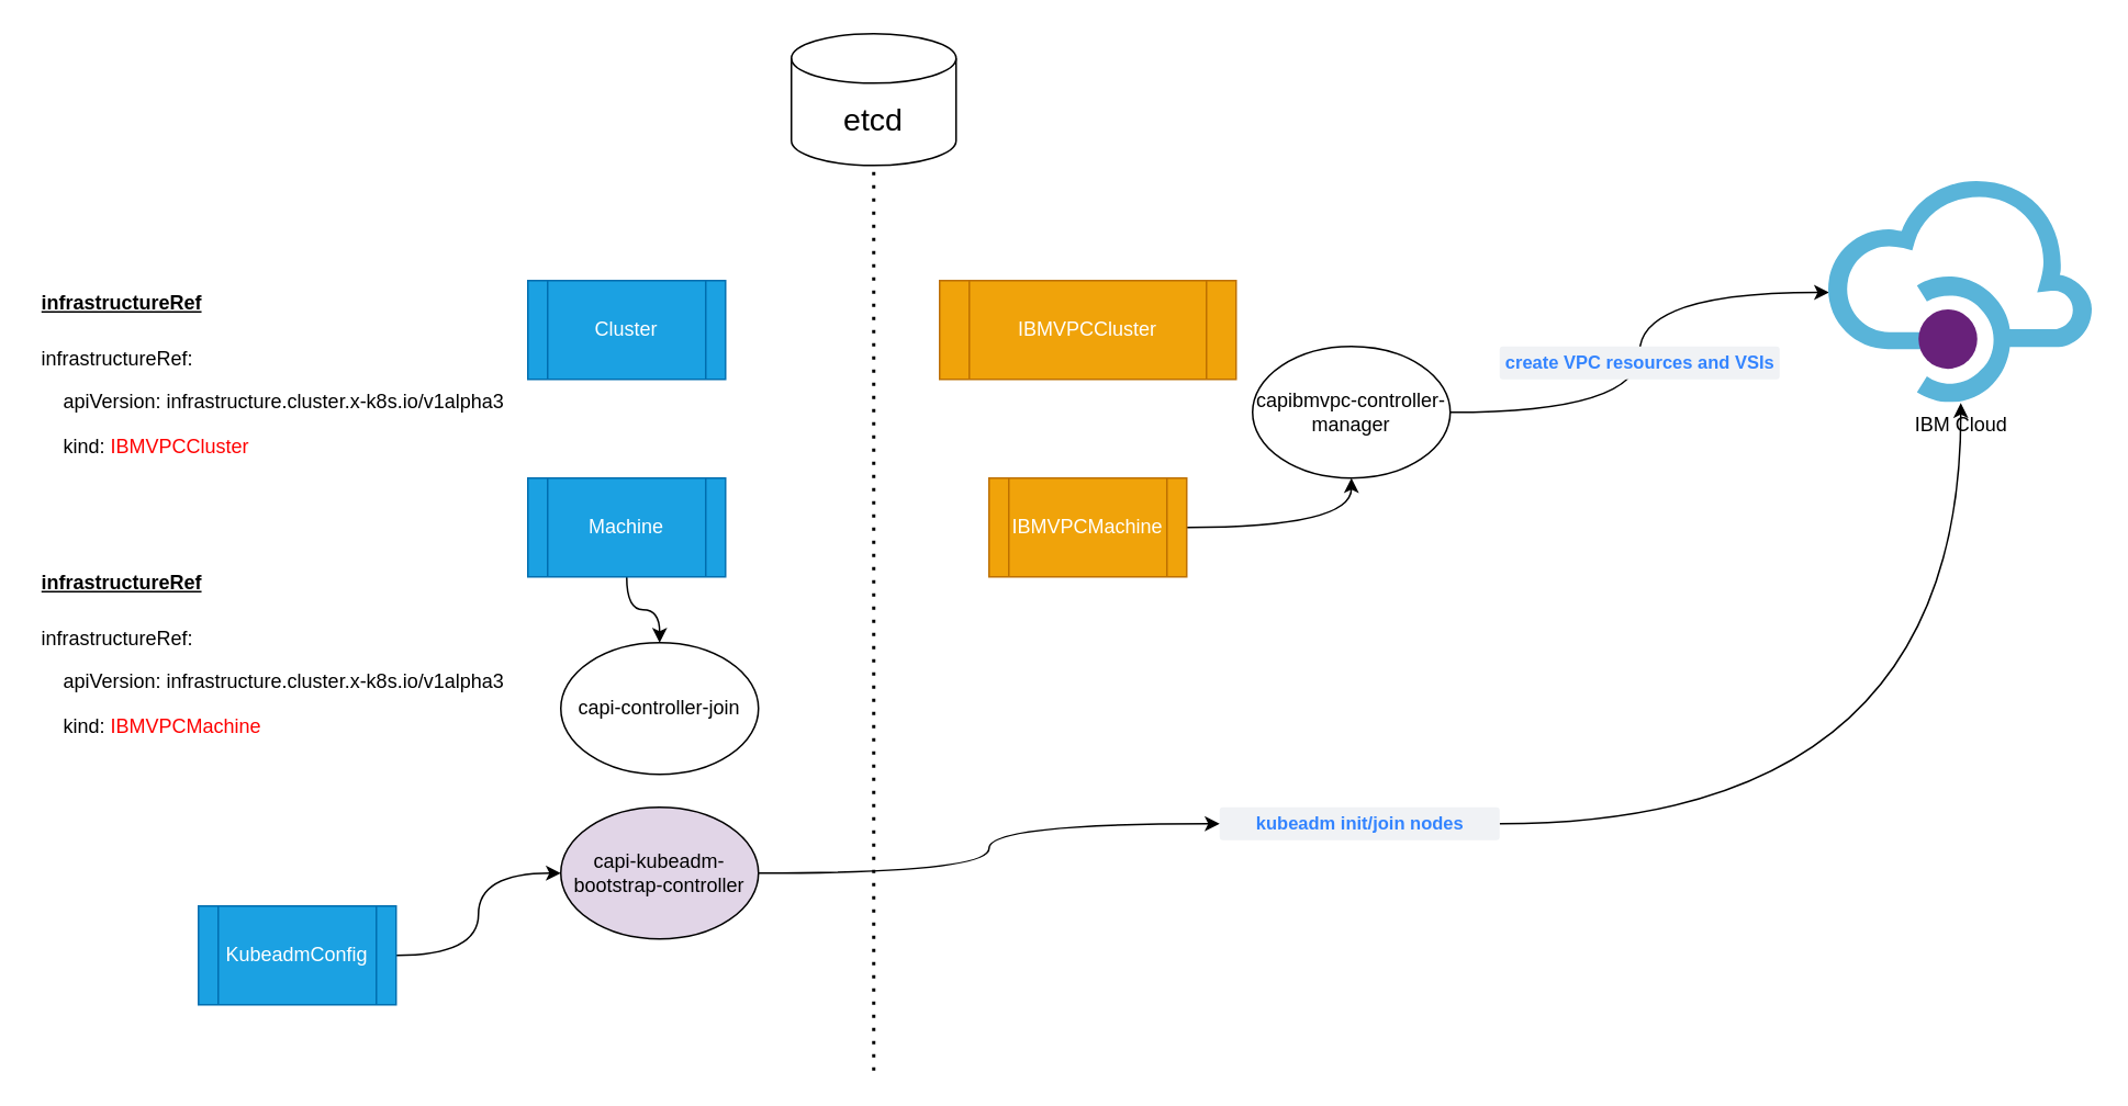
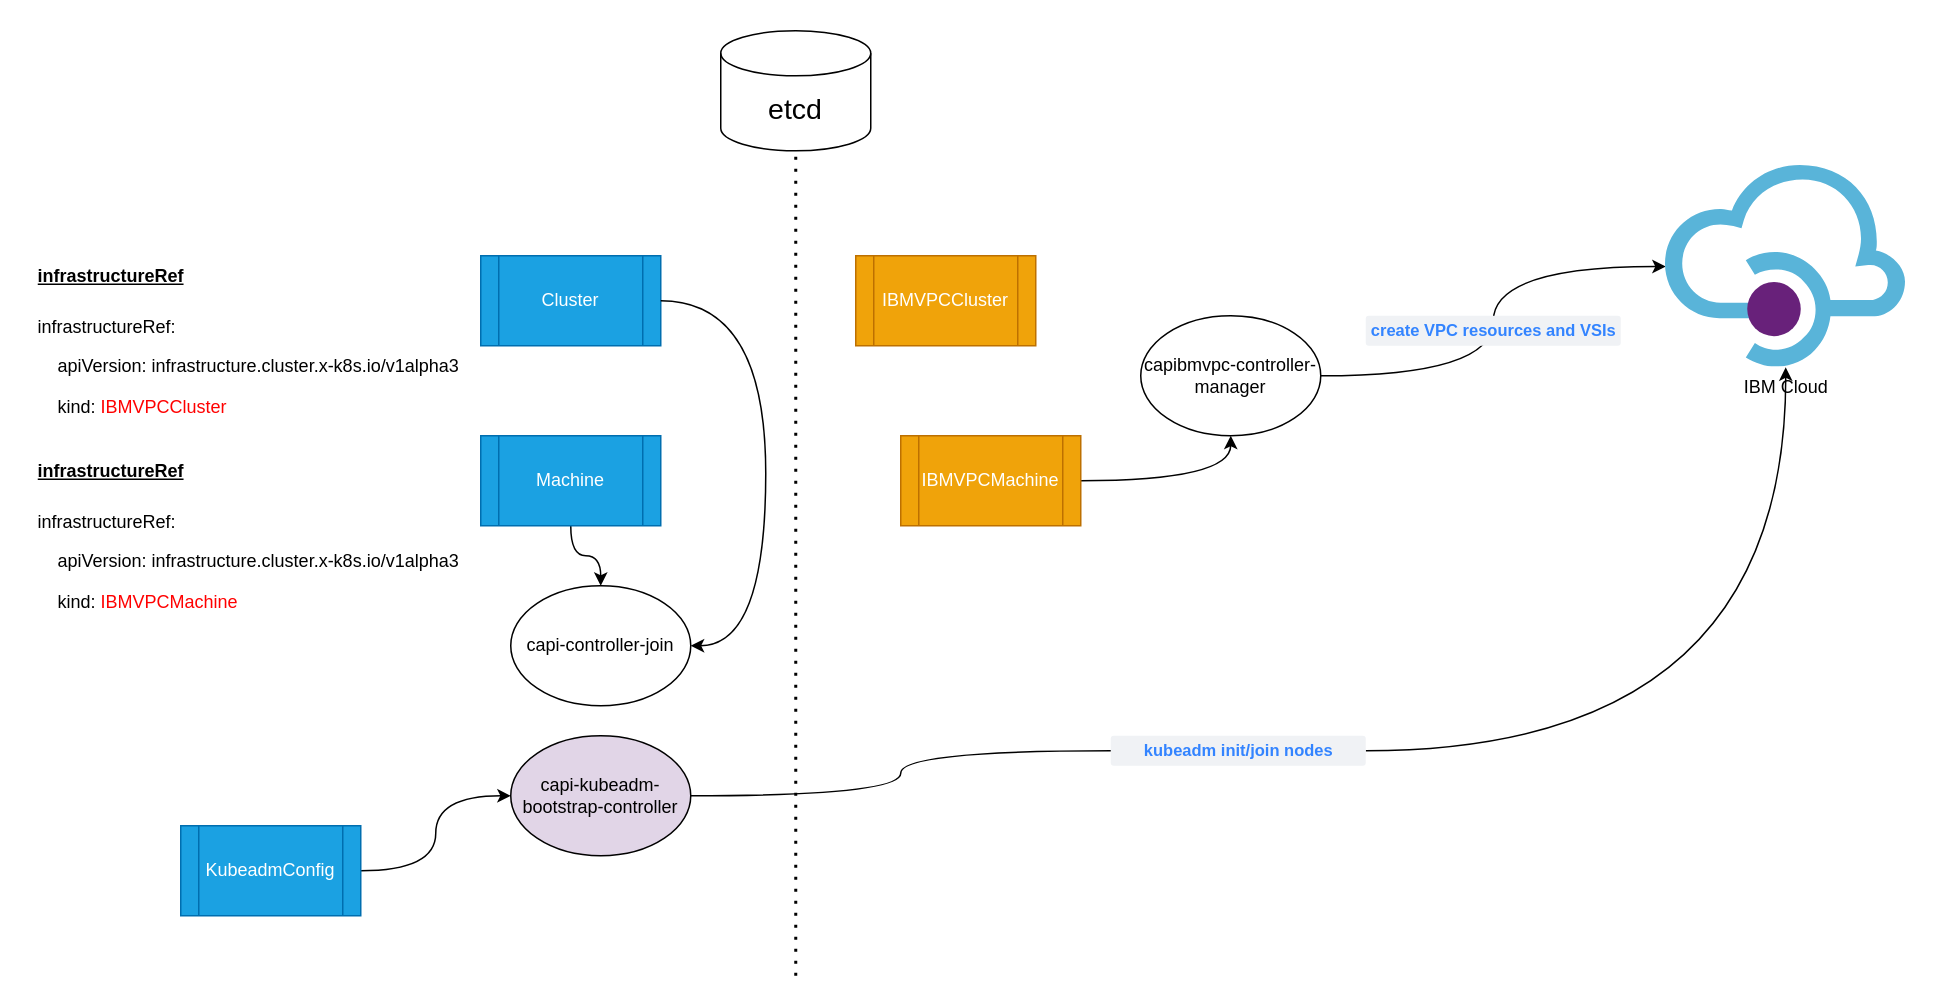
- <mxCell id="8" value="IBMVPCCluster" style="shape=process;whiteSpace=wrap;html=1;backgroundOutline=1;fillColor=#f0a30a;strokeColor=#BD7000;fontColor=#ffffff;" parent="1" vertex="1"><mxGeometry x="570" y="170" width="180" height="60" as="geometry" /></mxCell>
+ <mxCell id="8" value="IBMVPCCluster" style="shape=process;whiteSpace=wrap;html=1;backgroundOutline=1;fillColor=#f0a30a;strokeColor=#BD7000;fontColor=#ffffff;" parent="1" vertex="1"><mxGeometry x="570" y="170" width="120" height="60" as="geometry" /></mxCell>
+ <mxCell id="14" style="edgeStyle=orthogonalEdgeStyle;rounded=0;orthogonalLoop=1;jettySize=auto;html=1;exitX=1;exitY=0.5;exitDx=0;exitDy=0;entryX=1;entryY=0.5;entryDx=0;entryDy=0;curved=1;" parent="1" source="2" target="15" edge="1"><mxGeometry relative="1" as="geometry"><Array as="points"><mxPoint x="510" y="200" /><mxPoint x="510" y="430" /></Array></mxGeometry></mxCell>
- <mxCell id="7" value="&lt;h1&gt;&lt;span style=&quot;font-size: 12px&quot;&gt;&lt;u&gt;infrastructureRef&lt;/u&gt;&lt;/span&gt;&lt;br&gt;&lt;/h1&gt;&lt;p&gt;infrastructureRef:&lt;/p&gt;&lt;p&gt;&amp;nbsp; &amp;nbsp; apiVersion: infrastructure.cluster.x-k8s.io/v1alpha3&lt;/p&gt;&lt;p&gt;&amp;nbsp; &amp;nbsp; kind: &lt;font color=&quot;#ff0000&quot;&gt;IBMVPCMachine&lt;/font&gt;&lt;/p&gt;" style="text;html=1;strokeColor=none;fillColor=none;spacing=5;spacingTop=-20;whiteSpace=wrap;overflow=hidden;rounded=0;align=left;" parent="1" vertex="1"><mxGeometry x="20" y="330" width="290" height="120" as="geometry" /></mxCell>
+ <mxCell id="7" value="&lt;h1&gt;&lt;span style=&quot;font-size: 12px&quot;&gt;&lt;u&gt;infrastructureRef&lt;/u&gt;&lt;/span&gt;&lt;br&gt;&lt;/h1&gt;&lt;p&gt;infrastructureRef:&lt;/p&gt;&lt;p&gt;&amp;nbsp; &amp;nbsp; apiVersion: infrastructure.cluster.x-k8s.io/v1alpha3&lt;/p&gt;&lt;p&gt;&amp;nbsp; &amp;nbsp; kind: &lt;font color=&quot;#ff0000&quot;&gt;IBMVPCMachine&lt;/font&gt;&lt;/p&gt;" style="text;html=1;strokeColor=none;fillColor=none;spacing=5;spacingTop=-20;whiteSpace=wrap;overflow=hidden;rounded=0;align=left;" parent="1" vertex="1"><mxGeometry x="20" y="290" width="290" height="120" as="geometry" /></mxCell>
- <mxCell id="23" style="edgeStyle=orthogonalEdgeStyle;curved=1;rounded=0;orthogonalLoop=1;jettySize=auto;html=1;exitX=1;exitY=0.5;exitDx=0;exitDy=0;" parent="1" source="18" target="22" edge="1"><mxGeometry relative="1" as="geometry"><mxPoint x="460" y="530" as="sourcePoint" /><mxPoint x="1190" y="244.4" as="targetPoint" /></mxGeometry></mxCell>
+ <mxCell id="23" style="edgeStyle=orthogonalEdgeStyle;curved=1;rounded=0;orthogonalLoop=1;jettySize=auto;html=1;exitX=1;exitY=0.5;exitDx=0;exitDy=0;endArrow=none;" parent="1" source="18" target="22" edge="1"><mxGeometry relative="1" as="geometry"><mxPoint x="460" y="530" as="sourcePoint" /><mxPoint x="1190" y="244.4" as="targetPoint" /></mxGeometry></mxCell>
